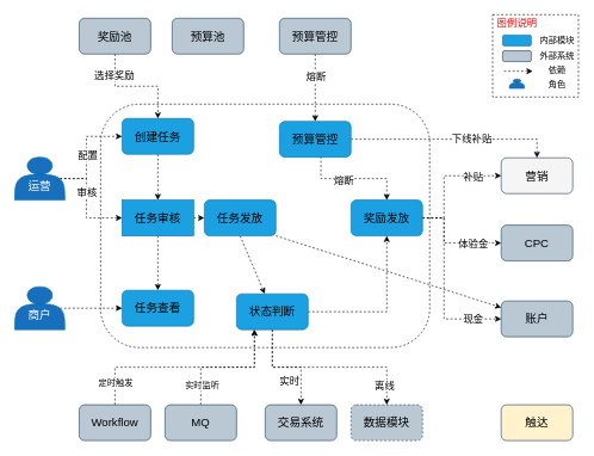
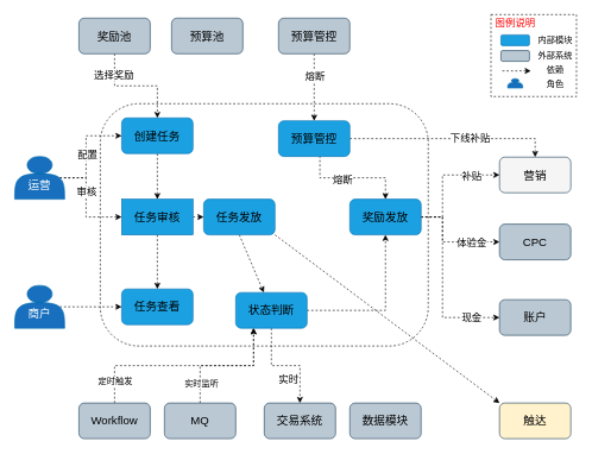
- <mxCell id="17" style="rounded=0;orthogonalLoop=1;jettySize=auto;html=1;exitX=1;exitY=1;exitDx=0;exitDy=0;dashed=1;fontSize=12;fontColor=#000000;" edge="1" parent="1" source="18" target="47"><mxGeometry relative="1" as="geometry" /></mxCell>
+ <mxCell id="17" style="rounded=0;orthogonalLoop=1;jettySize=auto;html=1;exitX=1;exitY=1;exitDx=0;exitDy=0;entryX=0;entryY=0;entryDx=0;entryDy=0;dashed=1;fontSize=12;fontColor=#000000;" edge="1" parent="1" source="18" target="59"><mxGeometry relative="1" as="geometry" /></mxCell>
- <mxCell id="31" style="edgeStyle=orthogonalEdgeStyle;rounded=0;orthogonalLoop=1;jettySize=auto;html=1;exitX=0.5;exitY=1;exitDx=0;exitDy=0;dashed=1;fontSize=14;fontColor=#000000;entryX=0.5;entryY=0;entryDx=0;entryDy=0;" edge="1" parent="1" source="33" target="45"><mxGeometry relative="1" as="geometry" /></mxCell>
- <mxCell id="32" value="离线" style="text;html=1;align=center;verticalAlign=middle;resizable=0;points=[];labelBackgroundColor=#ffffff;fontSize=14;fontColor=#000000;" vertex="1" connectable="0" parent="31"><mxGeometry x="0.525" y="1" relative="1" as="geometry"><mxPoint x="7" y="26" as="offset" /></mxGeometry></mxCell>
- <mxCell id="45" value="数据模块" style="rounded=1;whiteSpace=wrap;html=1;fillColor=#bac8d3;strokeColor=#23445d;fontSize=16;dashed=1;" vertex="1" parent="1"><mxGeometry x="490" y="565" width="100" height="50" as="geometry" /></mxCell>
+ <mxCell id="45" value="数据模块" style="rounded=1;whiteSpace=wrap;html=1;fillColor=#bac8d3;strokeColor=#23445d;fontSize=16;" vertex="1" parent="1"><mxGeometry x="490" y="565" width="100" height="50" as="geometry" /></mxCell>
